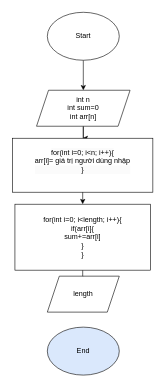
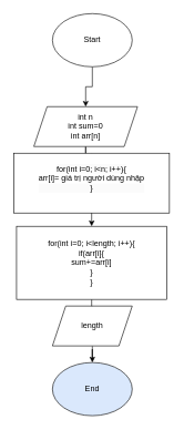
- <mxCell id="6" value="int n&lt;div&gt;int sum=0&lt;/div&gt;&lt;div&gt;int arr[n]&lt;/div&gt;" style="shape=parallelogram;perimeter=parallelogramPerimeter;whiteSpace=wrap;html=1;fixedSize=1;" vertex="1" parent="1"><mxGeometry x="60" y="150" width="156" height="60" as="geometry" /></mxCell>
+ <mxCell id="6" value="int n&lt;div&gt;int sum=0&lt;/div&gt;&lt;div&gt;int arr[n]&lt;/div&gt;" style="shape=parallelogram;perimeter=parallelogramPerimeter;whiteSpace=wrap;html=1;fixedSize=1;" vertex="1" parent="1"><mxGeometry x="50" y="160" width="156" height="60" as="geometry" /></mxCell>
+ <mxCell id="9" style="edgeStyle=orthogonalEdgeStyle;rounded=0;orthogonalLoop=1;jettySize=auto;html=1;entryX=0.5;entryY=0;entryDx=0;entryDy=0;" edge="1" parent="1" source="10" target="11"><mxGeometry relative="1" as="geometry" /></mxCell>
